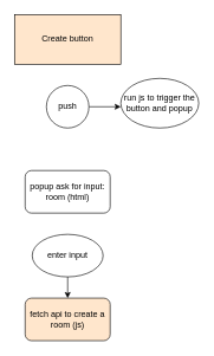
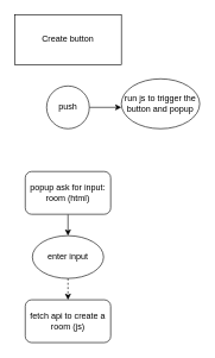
- <mxCell id="2" value="Create button" style="rounded=0;whiteSpace=wrap;html=1;fillColor=#ffe6cc;" vertex="1" parent="1"><mxGeometry x="20" y="20" width="150" height="70" as="geometry" /></mxCell>
+ <mxCell id="2" value="Create button" style="rounded=0;whiteSpace=wrap;html=1;" vertex="1" parent="1"><mxGeometry x="20" y="20" width="150" height="70" as="geometry" /></mxCell>
+ <mxCell id="3" style="edgeStyle=none;html=1;exitX=0.5;exitY=1;exitDx=0;exitDy=0;entryX=0.5;entryY=0;entryDx=0;entryDy=0;" edge="1" parent="1" source="4" target="10"><mxGeometry relative="1" as="geometry" /></mxCell>
- <mxCell id="9" style="edgeStyle=none;html=1;exitX=0.5;exitY=1;exitDx=0;exitDy=0;" edge="1" parent="1" source="10" target="5"><mxGeometry relative="1" as="geometry" /></mxCell>
+ <mxCell id="9" style="edgeStyle=none;html=1;exitX=0.5;exitY=1;exitDx=0;exitDy=0;dashed=1;" edge="1" parent="1" source="10" target="5"><mxGeometry relative="1" as="geometry" /></mxCell>
- <mxCell id="5" value="fetch api to create a room (js)" style="rounded=1;whiteSpace=wrap;html=1;fillColor=#ffe6cc;" vertex="1" parent="1"><mxGeometry x="35" y="420" width="120" height="60" as="geometry" /></mxCell>
+ <mxCell id="5" value="fetch api to create a room (js)" style="rounded=1;whiteSpace=wrap;html=1;" vertex="1" parent="1"><mxGeometry x="35" y="420" width="120" height="60" as="geometry" /></mxCell>
